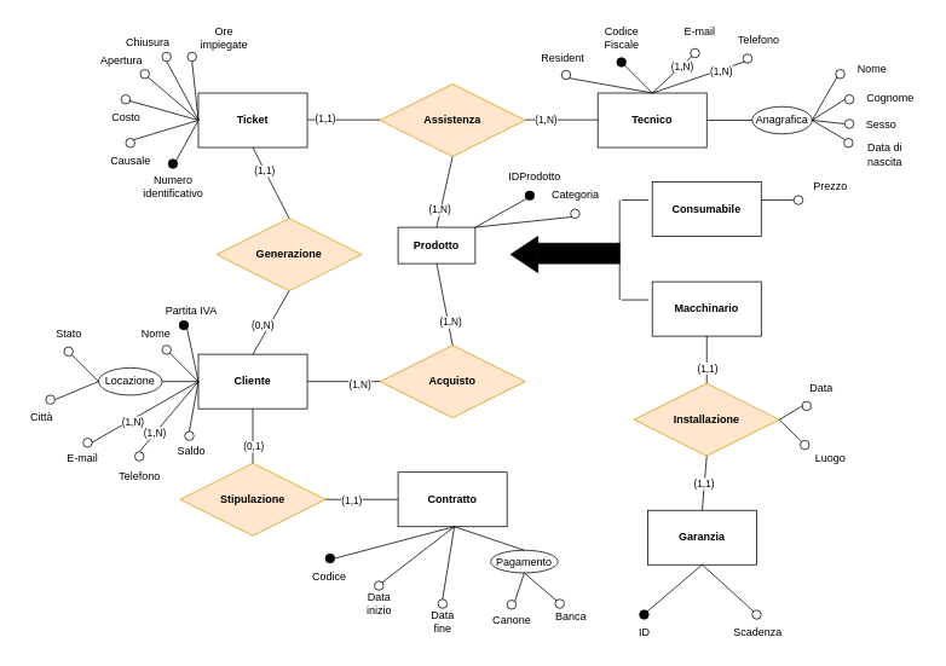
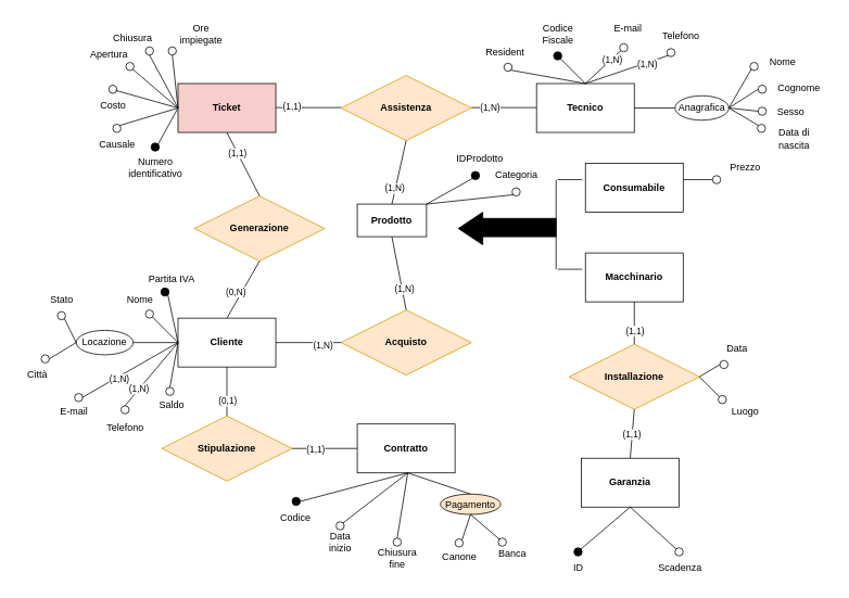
- <mxCell id="4" value="&lt;b&gt;Ticket&lt;/b&gt;" style="rounded=0;whiteSpace=wrap;html=1;" parent="1" vertex="1"><mxGeometry x="218" y="102" width="120" height="60" as="geometry" /></mxCell>
+ <mxCell id="4" value="&lt;b&gt;Ticket&lt;/b&gt;" style="rounded=0;whiteSpace=wrap;html=1;fillColor=#f8cecc;" parent="1" vertex="1"><mxGeometry x="218" y="102" width="120" height="60" as="geometry" /></mxCell>
- <mxCell id="114" value="Locazione" style="ellipse;whiteSpace=wrap;html=1;fillColor=#FFFFFF;" parent="1" vertex="1"><mxGeometry x="108" y="405" width="70" height="30" as="geometry" /></mxCell>
+ <mxCell id="114" value="Locazione" style="ellipse;whiteSpace=wrap;html=1;fillColor=#FFFFFF;" parent="1" vertex="1"><mxGeometry x="93" y="405" width="70" height="30" as="geometry" /></mxCell>
- <mxCell id="102" value="Pagamento" style="ellipse;whiteSpace=wrap;html=1;" parent="1" vertex="1"><mxGeometry x="540" y="606" width="74" height="25" as="geometry" /></mxCell>
+ <mxCell id="102" value="Pagamento" style="ellipse;whiteSpace=wrap;html=1;fillColor=#ffe6cc;" parent="1" vertex="1"><mxGeometry x="540" y="606" width="74" height="25" as="geometry" /></mxCell>
- <mxCell id="97" value="Data&lt;br&gt;fine" style="text;html=1;align=center;verticalAlign=middle;resizable=0;points=[];autosize=1;strokeColor=none;fillColor=none;" parent="1" vertex="1"><mxGeometry x="462" y="665" width="50" height="40" as="geometry" /></mxCell>
+ <mxCell id="97" value="Chiusura&lt;br&gt;fine" style="text;html=1;align=center;verticalAlign=middle;resizable=0;points=[];autosize=1;strokeColor=none;fillColor=none;" parent="1" vertex="1"><mxGeometry x="462" y="665" width="50" height="40" as="geometry" /></mxCell>
